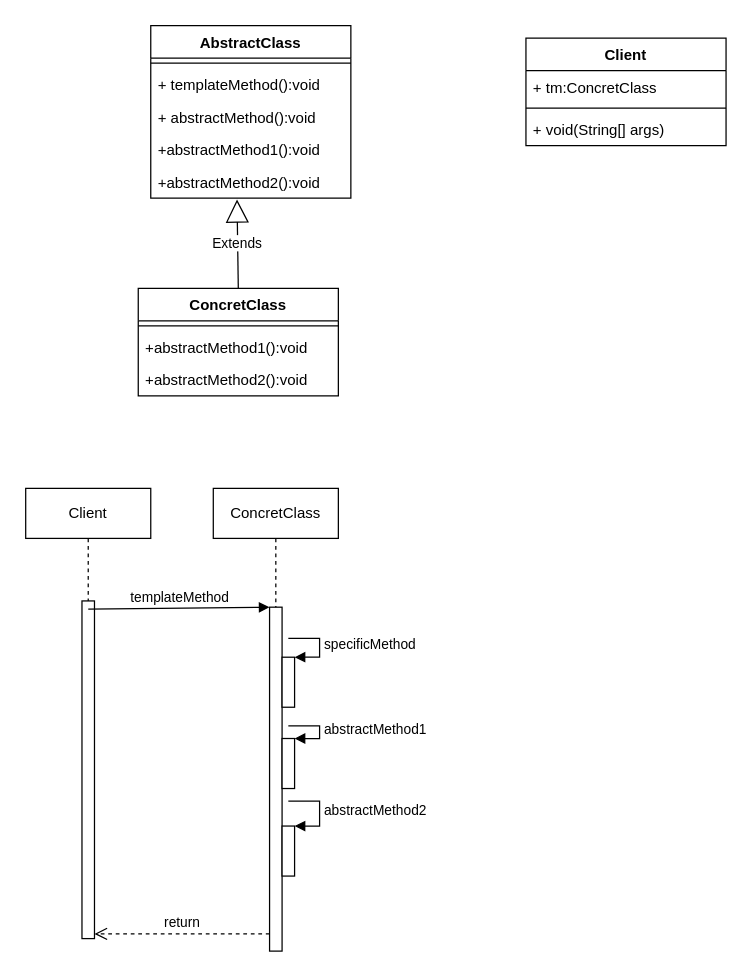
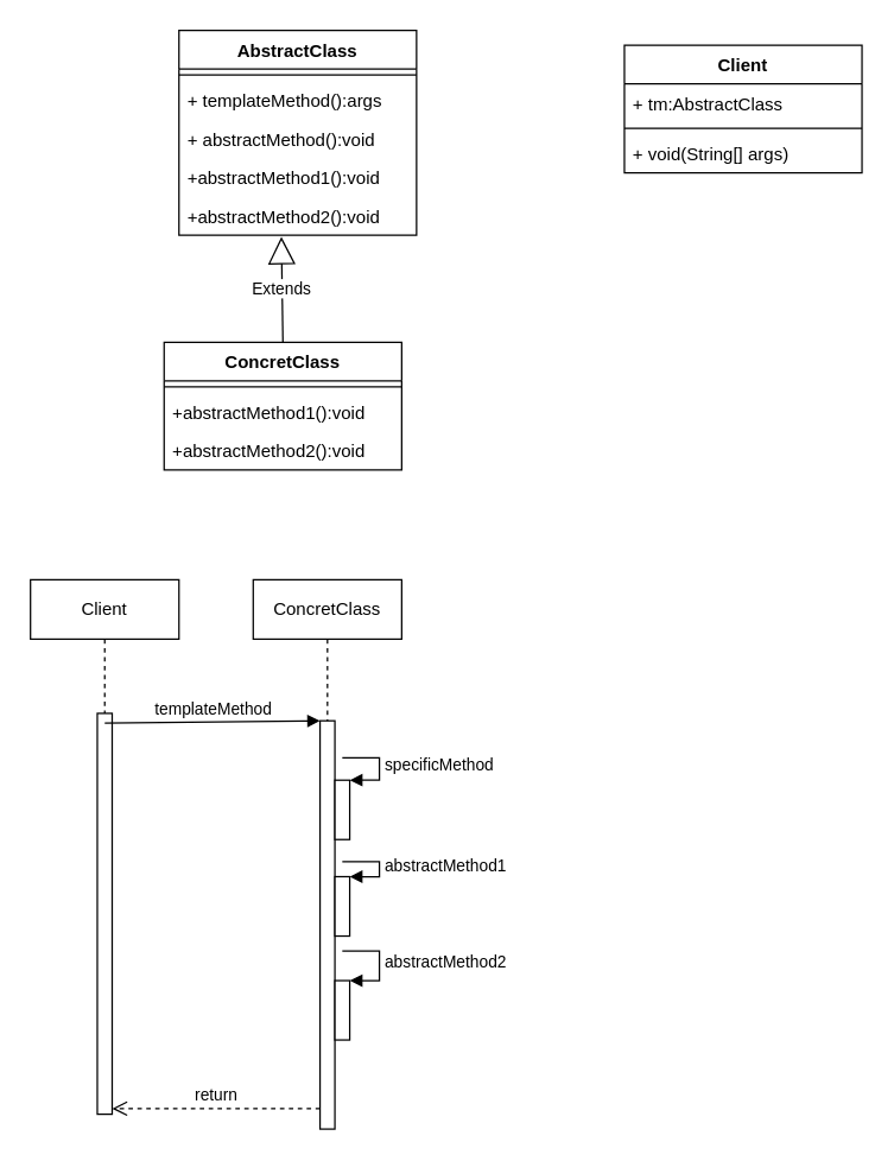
- <mxCell id="4" value="+ templateMethod():void" style="text;strokeColor=none;fillColor=none;align=left;verticalAlign=top;spacingLeft=4;spacingRight=4;overflow=hidden;rotatable=0;points=[[0,0.5],[1,0.5]];portConstraint=eastwest;" vertex="1" parent="2"><mxGeometry y="34" width="160" height="26" as="geometry" /></mxCell>
+ <mxCell id="4" value="+ templateMethod():args" style="text;strokeColor=none;fillColor=none;align=left;verticalAlign=top;spacingLeft=4;spacingRight=4;overflow=hidden;rotatable=0;points=[[0,0.5],[1,0.5]];portConstraint=eastwest;" vertex="1" parent="2"><mxGeometry y="34" width="160" height="26" as="geometry" /></mxCell>
- <mxCell id="14" value="+ tm:ConcretClass" style="text;strokeColor=none;fillColor=none;align=left;verticalAlign=top;spacingLeft=4;spacingRight=4;overflow=hidden;rotatable=0;points=[[0,0.5],[1,0.5]];portConstraint=eastwest;" vertex="1" parent="13"><mxGeometry y="26" width="160" height="26" as="geometry" /></mxCell>
+ <mxCell id="14" value="+ tm:AbstractClass" style="text;strokeColor=none;fillColor=none;align=left;verticalAlign=top;spacingLeft=4;spacingRight=4;overflow=hidden;rotatable=0;points=[[0,0.5],[1,0.5]];portConstraint=eastwest;" vertex="1" parent="13"><mxGeometry y="26" width="160" height="26" as="geometry" /></mxCell>
